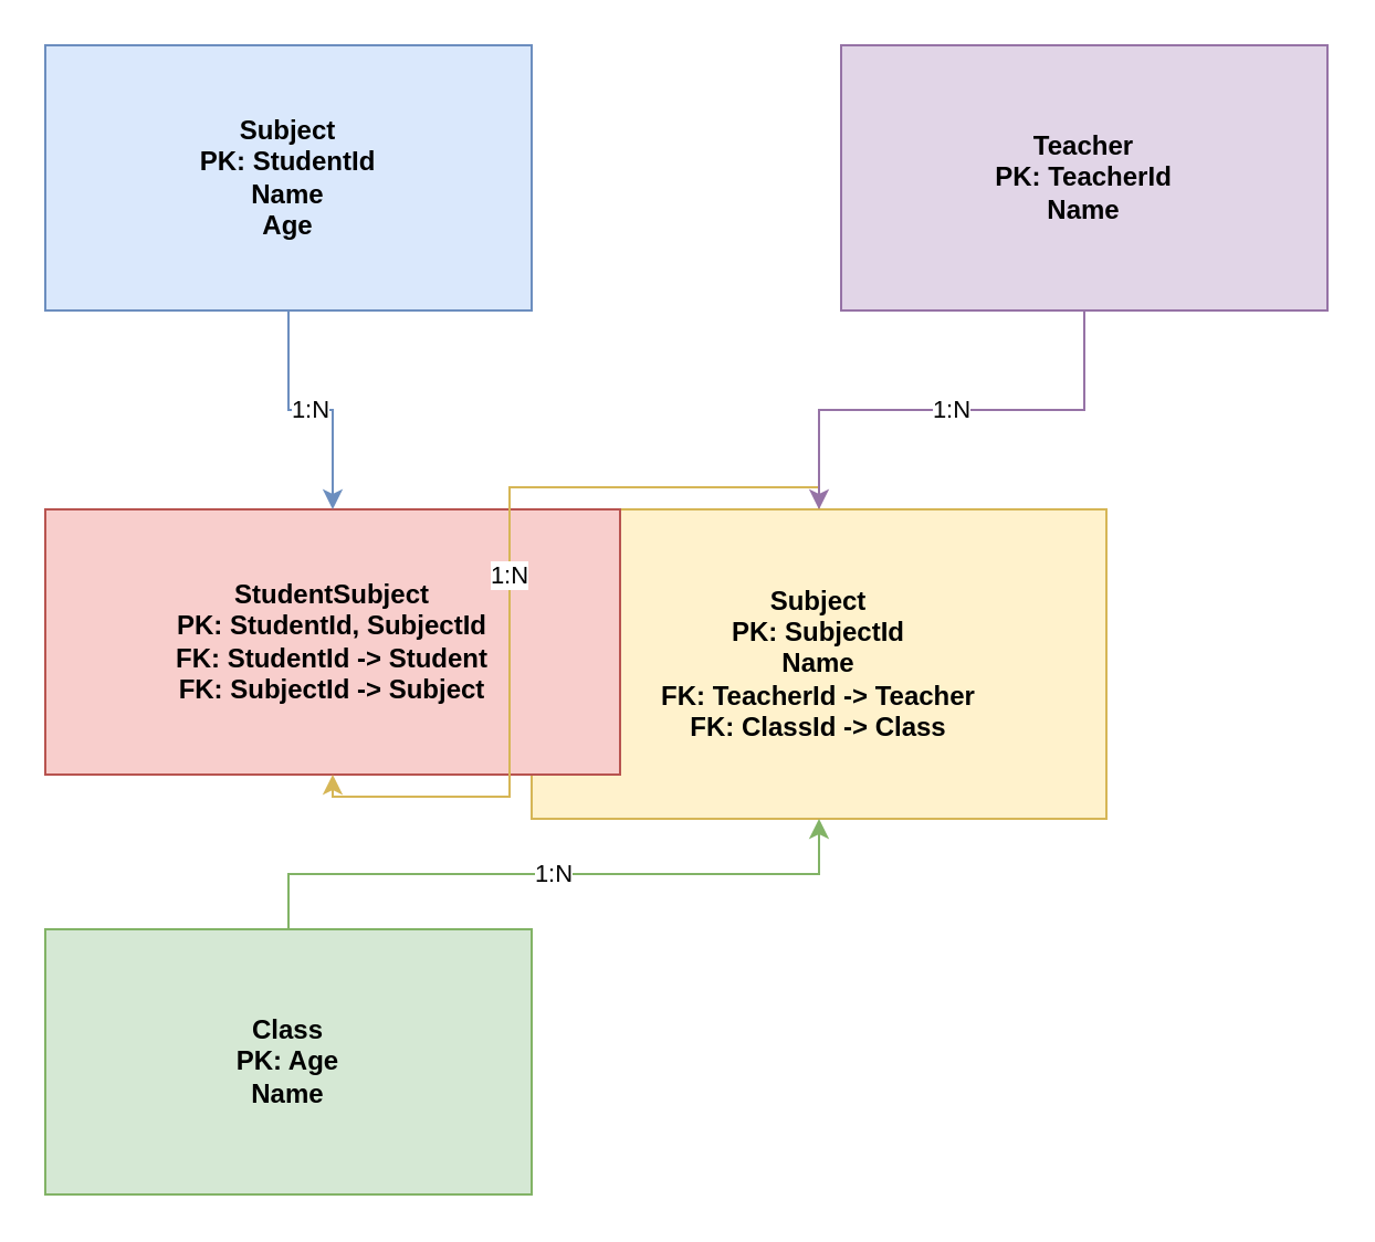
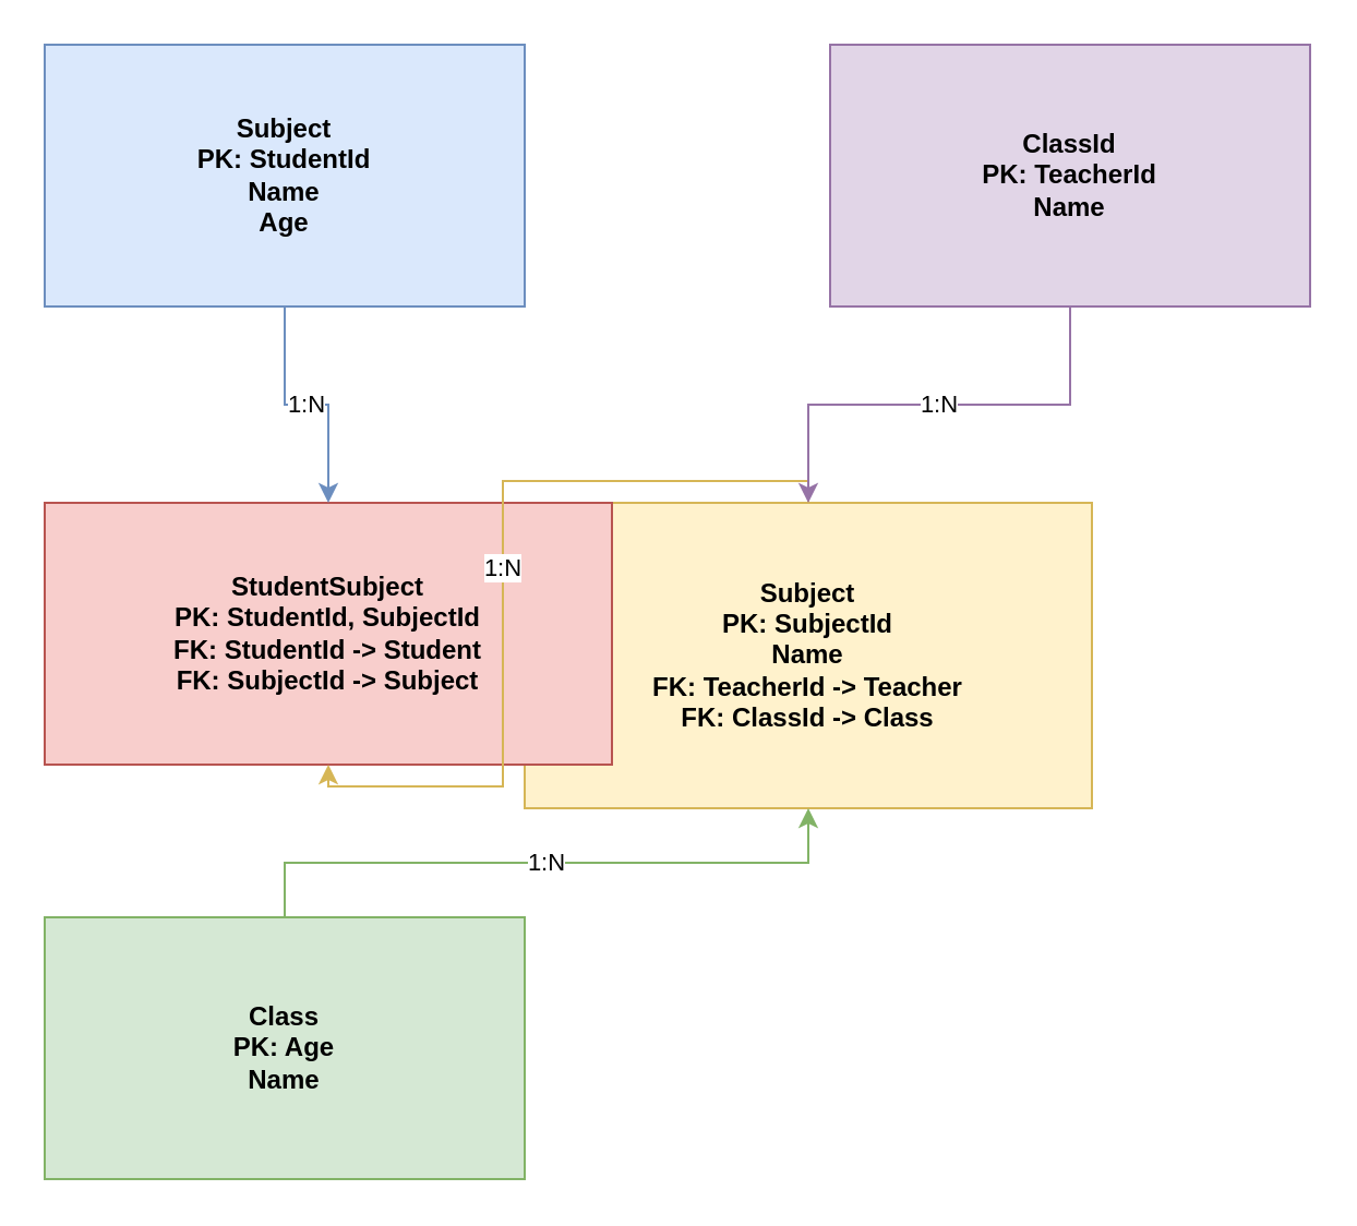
- <mxCell id="3" value="Teacher&lt;br&gt;PK: TeacherId&lt;br&gt;Name" style="rounded=0;whiteSpace=wrap;html=1;fillColor=#e1d5e7;strokeColor=#9673a6;fontStyle=1;fontColor=#000000;" parent="1" vertex="1"><mxGeometry x="380" y="20" width="220" height="120" as="geometry" /></mxCell>
+ <mxCell id="3" value="ClassId&lt;br&gt;PK: TeacherId&lt;br&gt;Name" style="rounded=0;whiteSpace=wrap;html=1;fillColor=#e1d5e7;strokeColor=#9673a6;fontStyle=1;fontColor=#000000;" parent="1" vertex="1"><mxGeometry x="380" y="20" width="220" height="120" as="geometry" /></mxCell>
